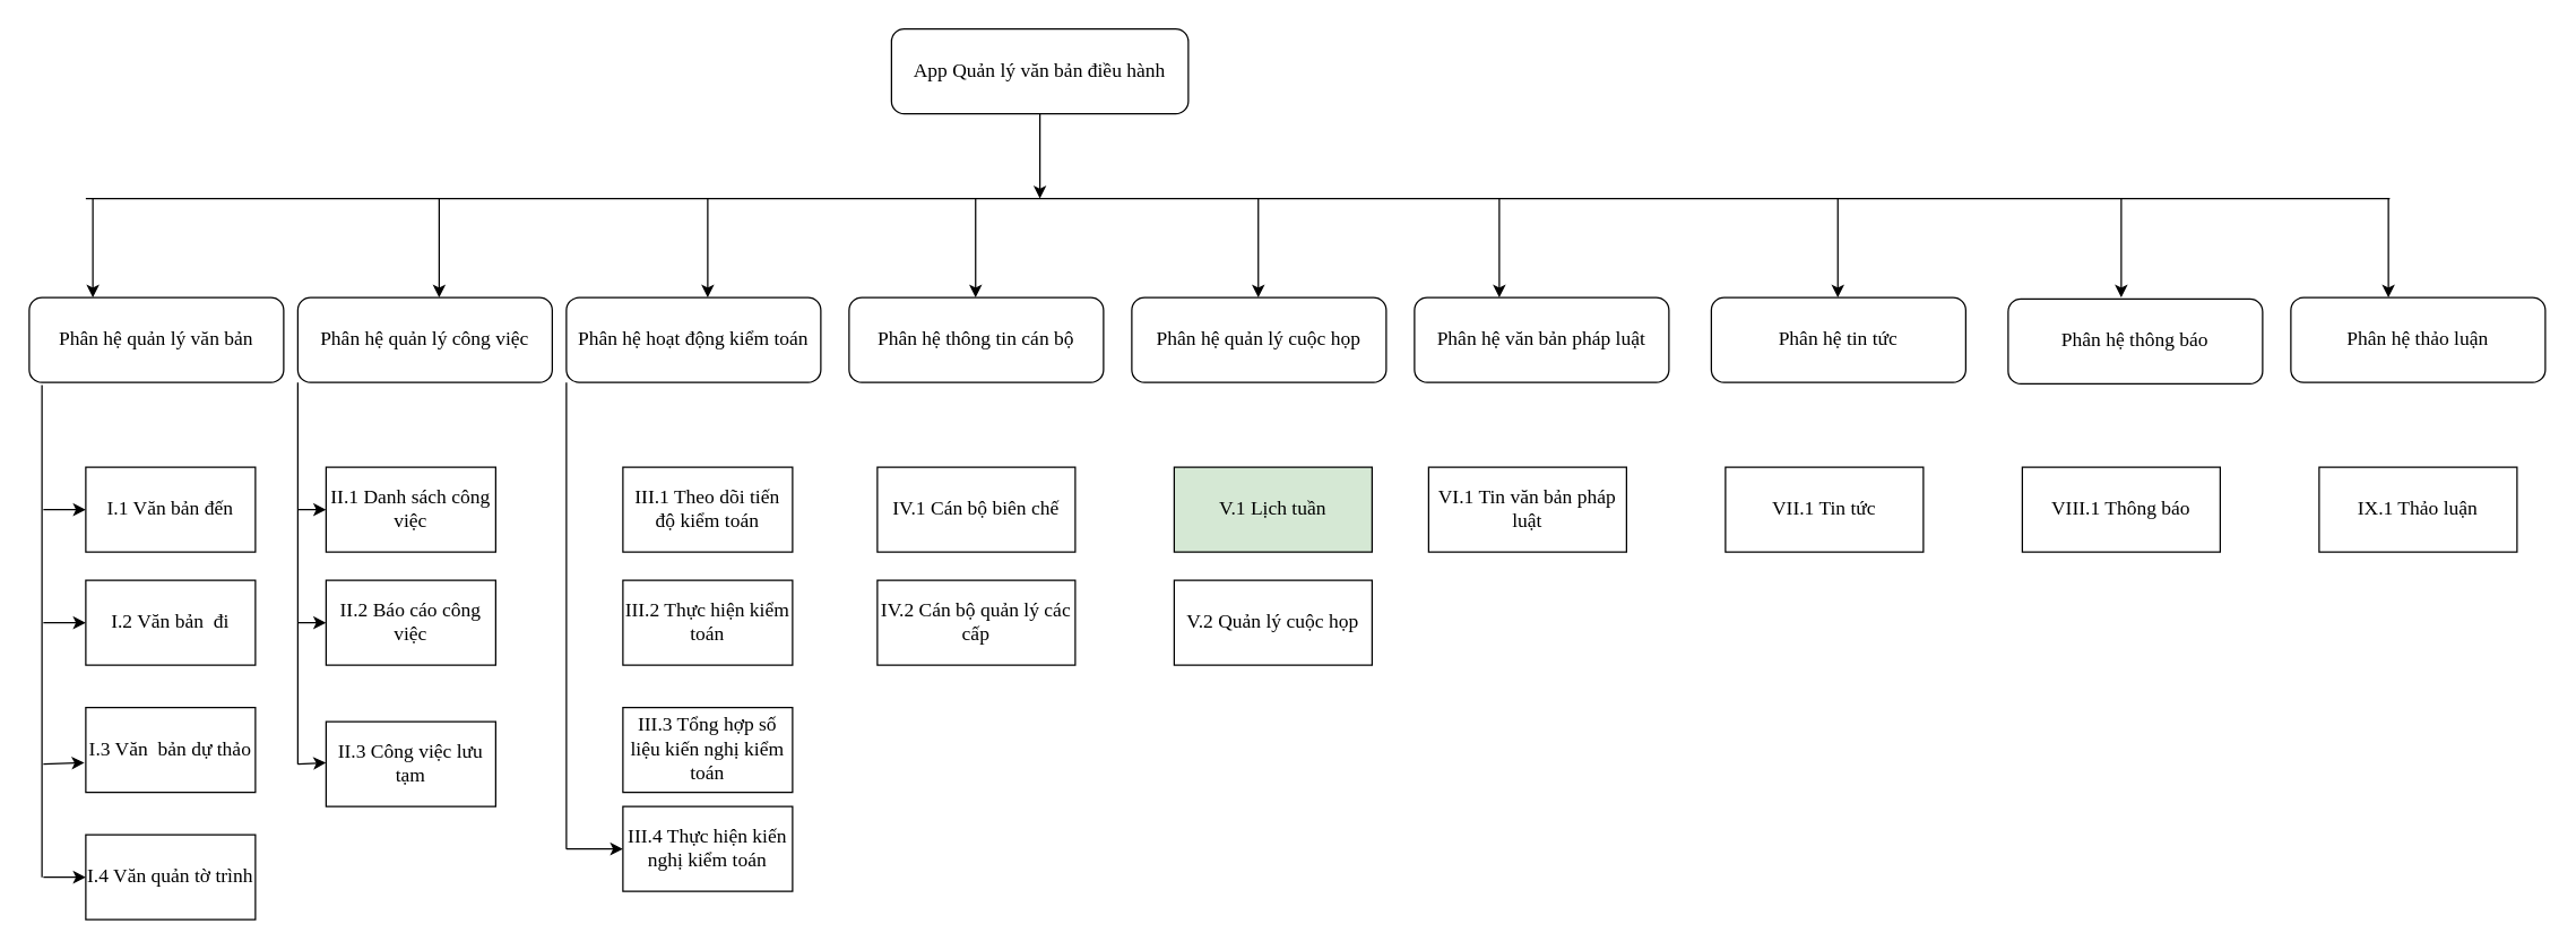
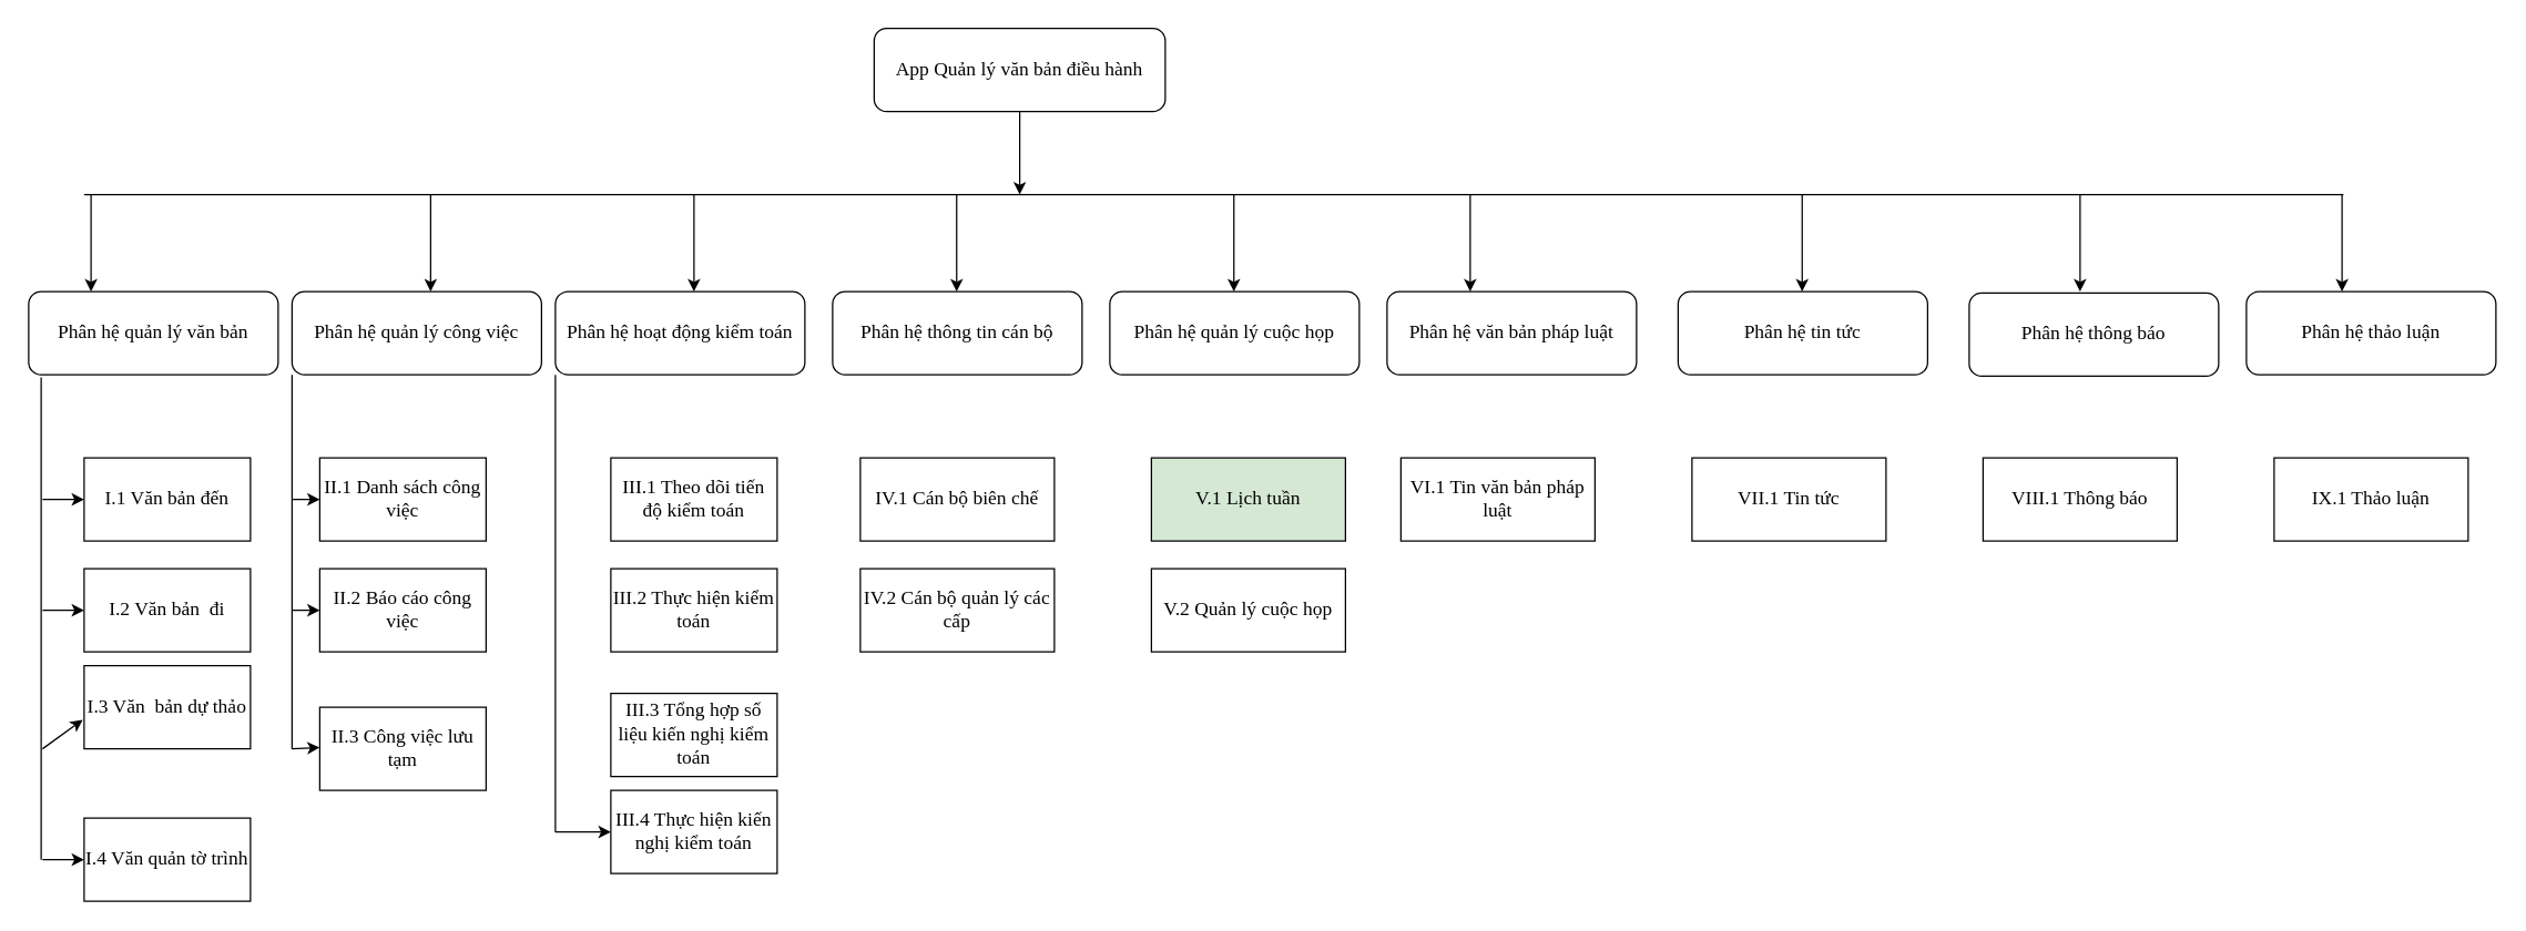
- <mxCell id="24" value="I.3 Văn&amp;nbsp; bản dự thảo" style="rounded=0;whiteSpace=wrap;html=1;fontFamily=Times New Roman;fontSize=14;" vertex="1" parent="1"><mxGeometry x="60" y="500" width="120" height="60" as="geometry" /></mxCell>
+ <mxCell id="24" value="I.3 Văn&amp;nbsp; bản dự thảo" style="rounded=0;whiteSpace=wrap;html=1;fontFamily=Times New Roman;fontSize=14;" vertex="1" parent="1"><mxGeometry x="60" y="480" width="120" height="60" as="geometry" /></mxCell>
